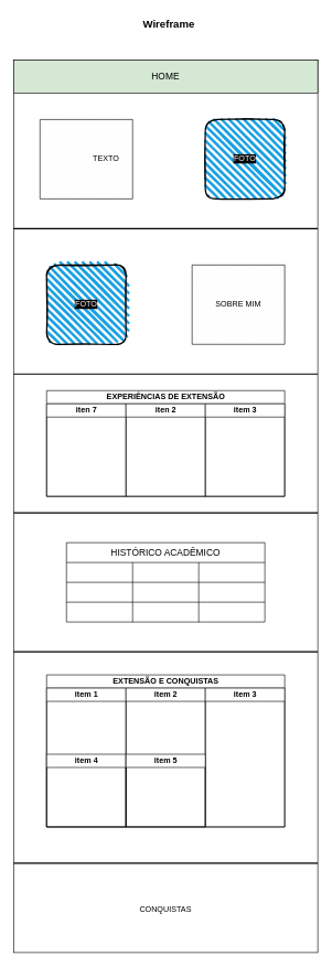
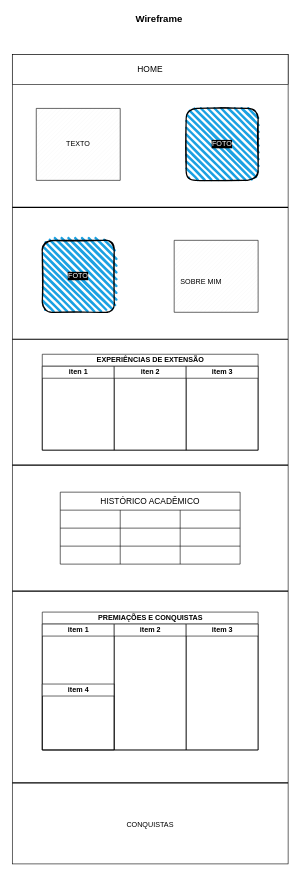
- <mxCell id="2" value="&lt;font data-sider-select-id=&quot;46b250e8-66a9-4102-986c-9f21b4c5c307&quot; style=&quot;font-size: 16px;&quot;&gt;&lt;b data-sider-select-id=&quot;657d9ac6-eeaa-4018-b789-824d4788e3ea&quot;&gt;Wireframe&lt;/b&gt;&lt;/font&gt;" style="text;html=1;align=center;verticalAlign=middle;whiteSpace=wrap;rounded=0;" parent="1" vertex="1"><mxGeometry x="190" y="20" width="130" height="30" as="geometry" /></mxCell>
+ <mxCell id="2" value="&lt;font data-sider-select-id=&quot;46b250e8-66a9-4102-986c-9f21b4c5c307&quot; style=&quot;font-size: 16px;&quot;&gt;&lt;b data-sider-select-id=&quot;657d9ac6-eeaa-4018-b789-824d4788e3ea&quot;&gt;Wireframe&lt;/b&gt;&lt;/font&gt;" style="text;html=1;align=center;verticalAlign=middle;whiteSpace=wrap;rounded=0;" parent="1" vertex="1"><mxGeometry x="200" y="15" width="130" height="30" as="geometry" /></mxCell>
- <mxCell id="4" value="&lt;font data-sider-select-id=&quot;ce6c56b0-a661-4384-984a-13b3676e8d6c&quot; style=&quot;font-size: 14px;&quot;&gt;HOME&lt;/font&gt;" style="rounded=0;whiteSpace=wrap;html=1;fillColor=#d5e8d4;" parent="1" vertex="1"><mxGeometry x="20" y="90" width="460" height="50" as="geometry" /></mxCell>
+ <mxCell id="4" value="&lt;font data-sider-select-id=&quot;ce6c56b0-a661-4384-984a-13b3676e8d6c&quot; style=&quot;font-size: 14px;&quot;&gt;HOME&lt;/font&gt;" style="rounded=0;whiteSpace=wrap;html=1;" parent="1" vertex="1"><mxGeometry x="20" y="90" width="460" height="50" as="geometry" /></mxCell>
- <mxCell id="6" value="TEXTO" style="text;html=1;align=center;verticalAlign=middle;whiteSpace=wrap;rounded=0;" parent="1" vertex="1"><mxGeometry x="130" y="225" width="60" height="30" as="geometry" /></mxCell>
+ <mxCell id="6" value="TEXTO" style="text;html=1;align=center;verticalAlign=middle;whiteSpace=wrap;rounded=0;" parent="1" vertex="1"><mxGeometry x="100" y="225" width="60" height="30" as="geometry" /></mxCell>
- <mxCell id="14" value="SOBRE MIM" style="text;html=1;align=center;verticalAlign=middle;whiteSpace=wrap;rounded=0;" parent="1" vertex="1"><mxGeometry x="320" y="445" width="80" height="30" as="geometry" /></mxCell>
+ <mxCell id="14" value="SOBRE MIM" style="text;html=1;align=center;verticalAlign=middle;whiteSpace=wrap;rounded=0;" parent="1" vertex="1"><mxGeometry x="295" y="455" width="80" height="30" as="geometry" /></mxCell>
- <mxCell id="18" value="iten 7" style="swimlane;startSize=20;html=1;" parent="17" vertex="1"><mxGeometry y="20" width="120" height="140" as="geometry" /></mxCell>
+ <mxCell id="18" value="iten 1" style="swimlane;startSize=20;html=1;" parent="17" vertex="1"><mxGeometry y="20" width="120" height="140" as="geometry" /></mxCell>
- <mxCell id="34" value="EXTENSÃO E CONQUISTAS" style="swimlane;childLayout=stackLayout;resizeParent=1;resizeParentMax=0;startSize=20;html=1;" parent="1" vertex="1"><mxGeometry x="70" y="1020" width="360" height="230" as="geometry" /></mxCell>
+ <mxCell id="34" value="PREMIAÇÕES E CONQUISTAS" style="swimlane;childLayout=stackLayout;resizeParent=1;resizeParentMax=0;startSize=20;html=1;" parent="1" vertex="1"><mxGeometry x="70" y="1020" width="360" height="230" as="geometry" /></mxCell>
- <mxCell id="40" value="item 5" style="swimlane;startSize=20;html=1;" vertex="1" parent="1"><mxGeometry x="190" y="1140" width="120" height="110" as="geometry" /></mxCell>
